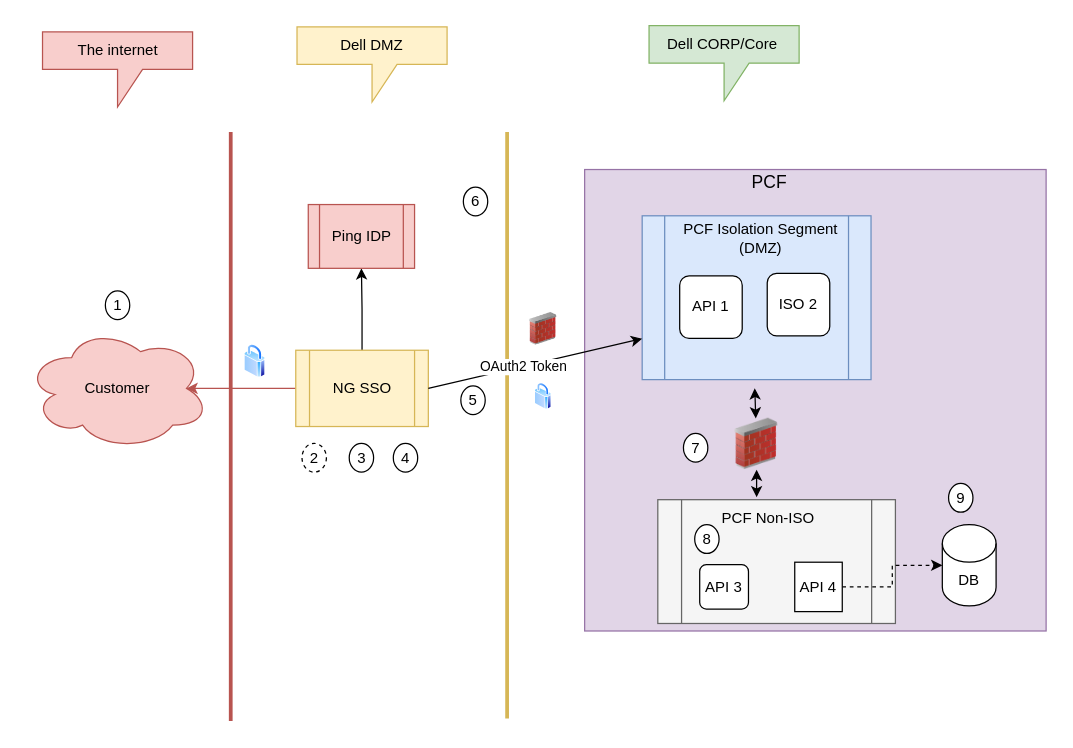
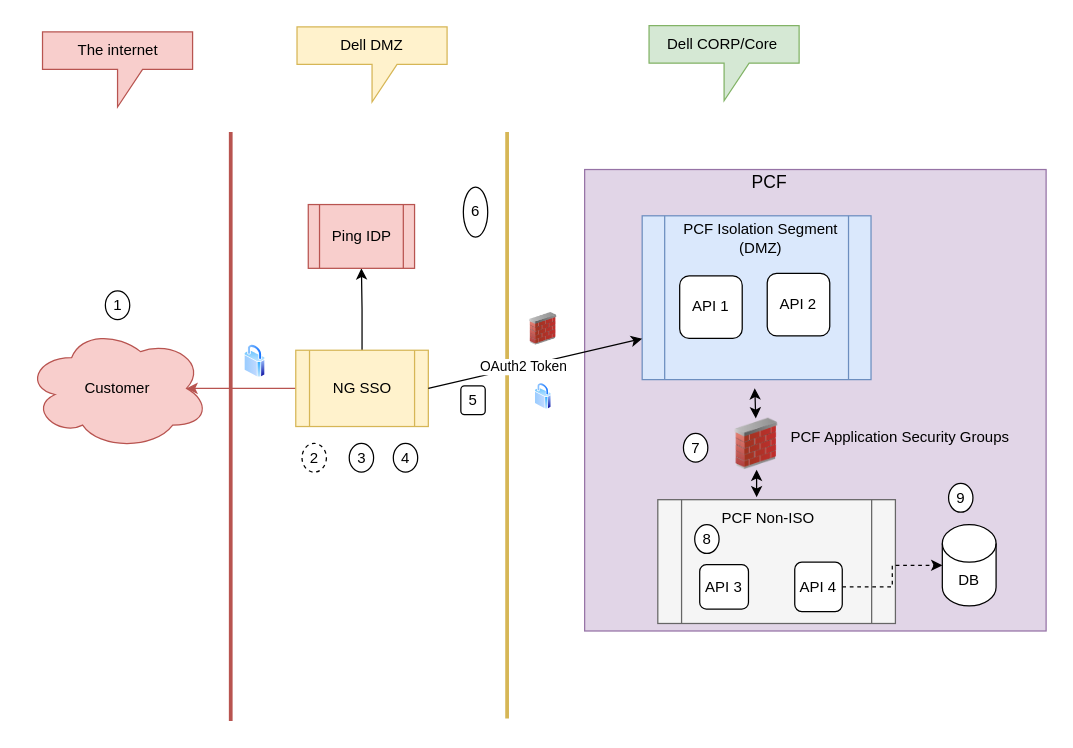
- <mxCell id="38" value="6" style="ellipse;whiteSpace=wrap;html=1;" vertex="1" parent="1"><mxGeometry x="370" y="149" width="19.5" height="23" as="geometry" /></mxCell>
+ <mxCell id="38" value="6" style="ellipse;whiteSpace=wrap;html=1;" vertex="1" parent="1"><mxGeometry x="370" y="149" width="19.5" height="40" as="geometry" /></mxCell>
- <mxCell id="25" value="ISO 2" style="rounded=1;whiteSpace=wrap;html=1;" parent="22" vertex="1"><mxGeometry x="100" y="46" width="50" height="50" as="geometry" /></mxCell>
+ <mxCell id="25" value="API 2" style="rounded=1;whiteSpace=wrap;html=1;" parent="22" vertex="1"><mxGeometry x="100" y="46" width="50" height="50" as="geometry" /></mxCell>
- <mxCell id="36" value="5" style="ellipse;whiteSpace=wrap;html=1;" vertex="1" parent="1"><mxGeometry x="368" y="308" width="19.5" height="23" as="geometry" /></mxCell>
+ <mxCell id="36" value="5" style="whiteSpace=wrap;html=1;rounded=1;" vertex="1" parent="1"><mxGeometry x="368" y="308" width="19.5" height="23" as="geometry" /></mxCell>
+ <mxCell id="29" value="PCF Application Security Groups" style="text;html=1;strokeColor=none;fillColor=none;align=center;verticalAlign=middle;whiteSpace=wrap;rounded=0;" parent="1" vertex="1"><mxGeometry x="627.5" y="339" width="183" height="20" as="geometry" /></mxCell>
- <mxCell id="18" value="API 4" style="whiteSpace=wrap;html=1;rounded=0;" parent="1" vertex="1"><mxGeometry x="635" y="449" width="38" height="39.5" as="geometry" /></mxCell>
+ <mxCell id="18" value="API 4" style="rounded=1;whiteSpace=wrap;html=1;" parent="1" vertex="1"><mxGeometry x="635" y="449" width="38" height="39.5" as="geometry" /></mxCell>
